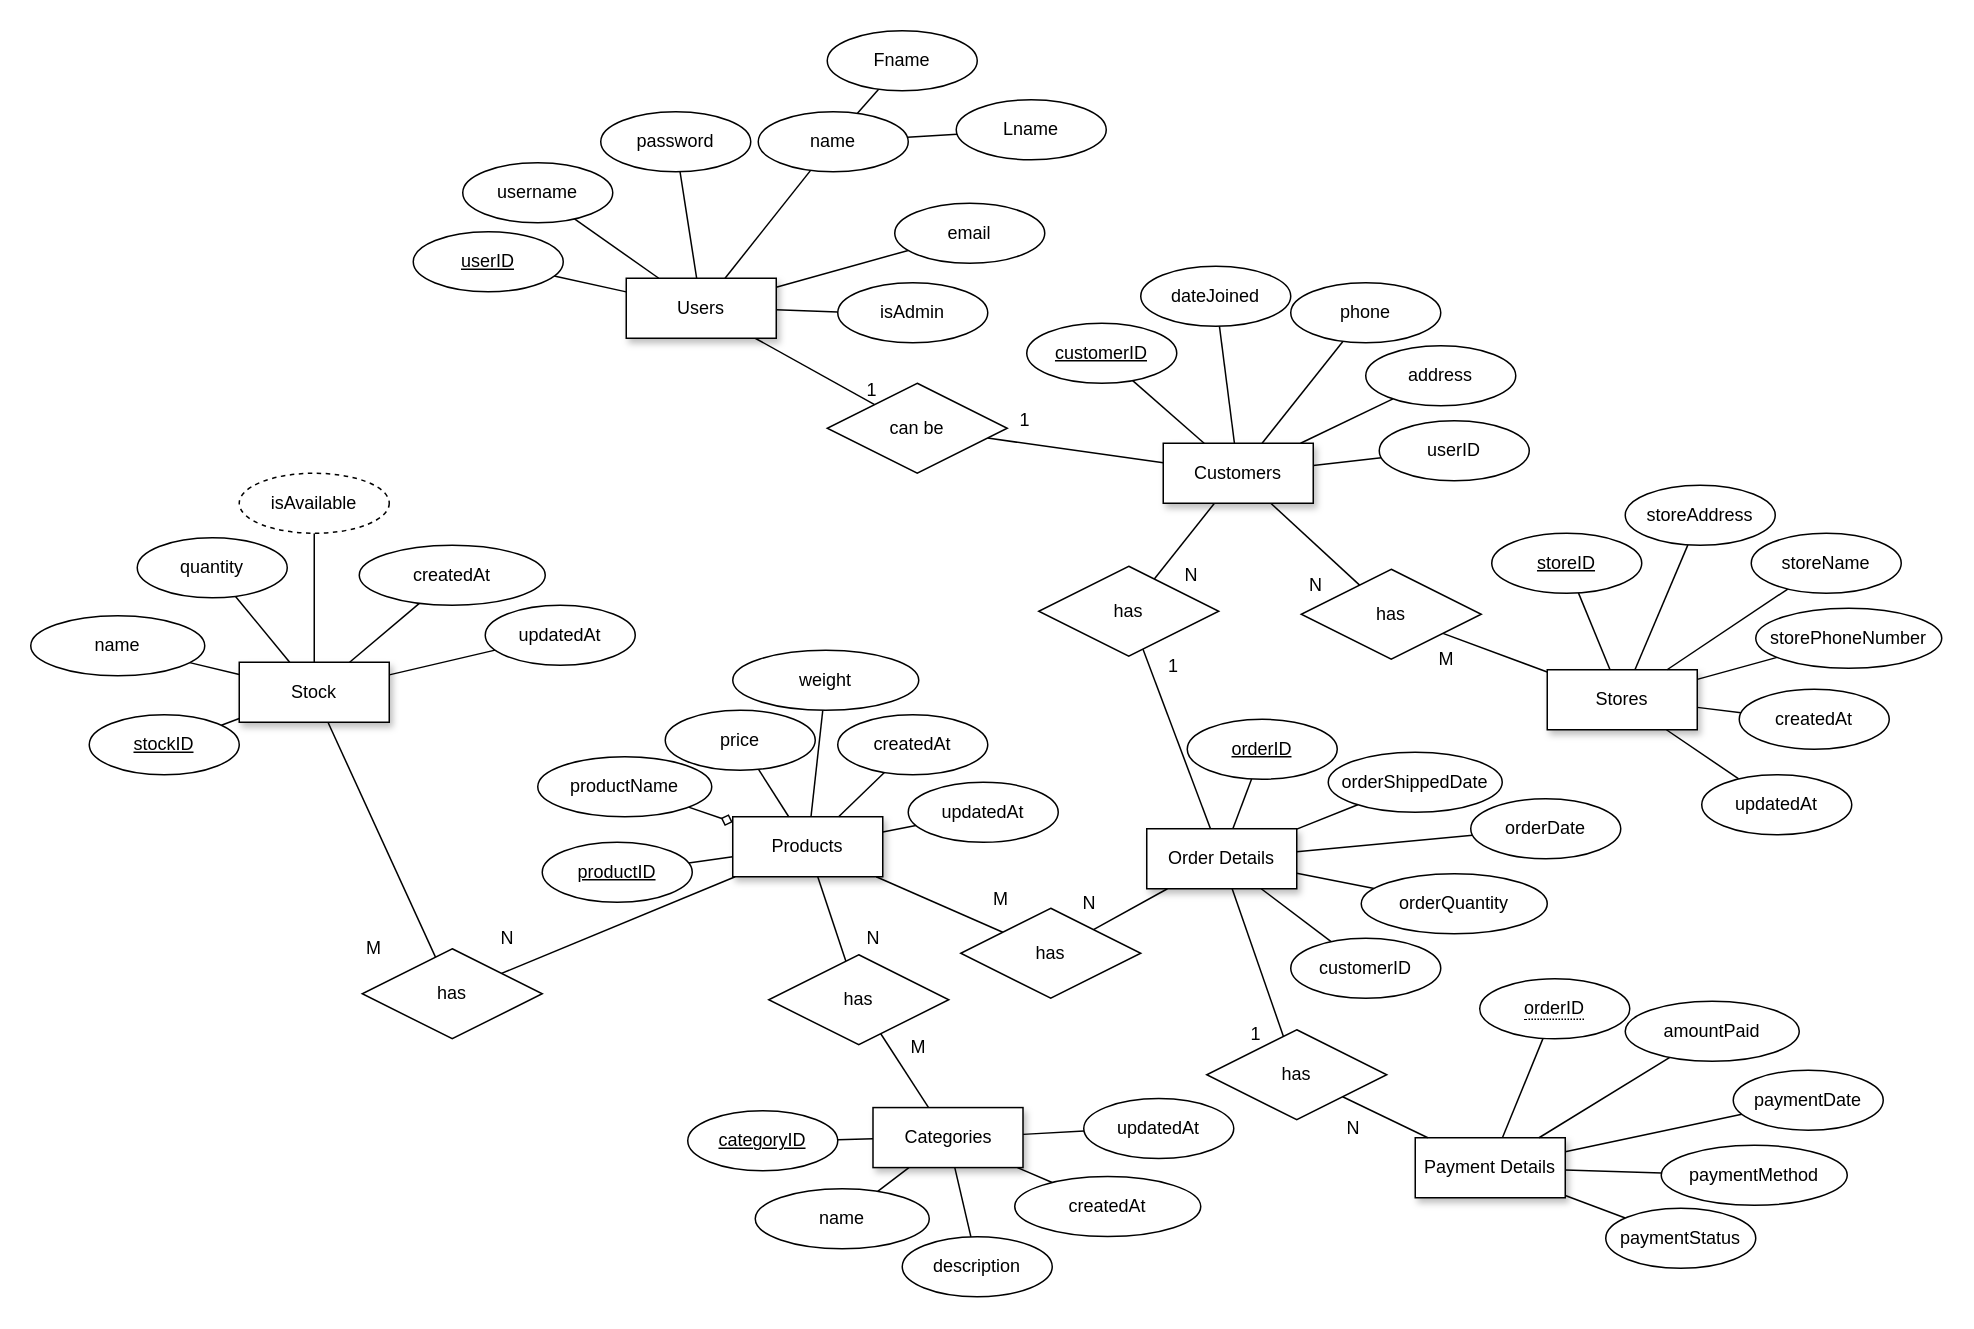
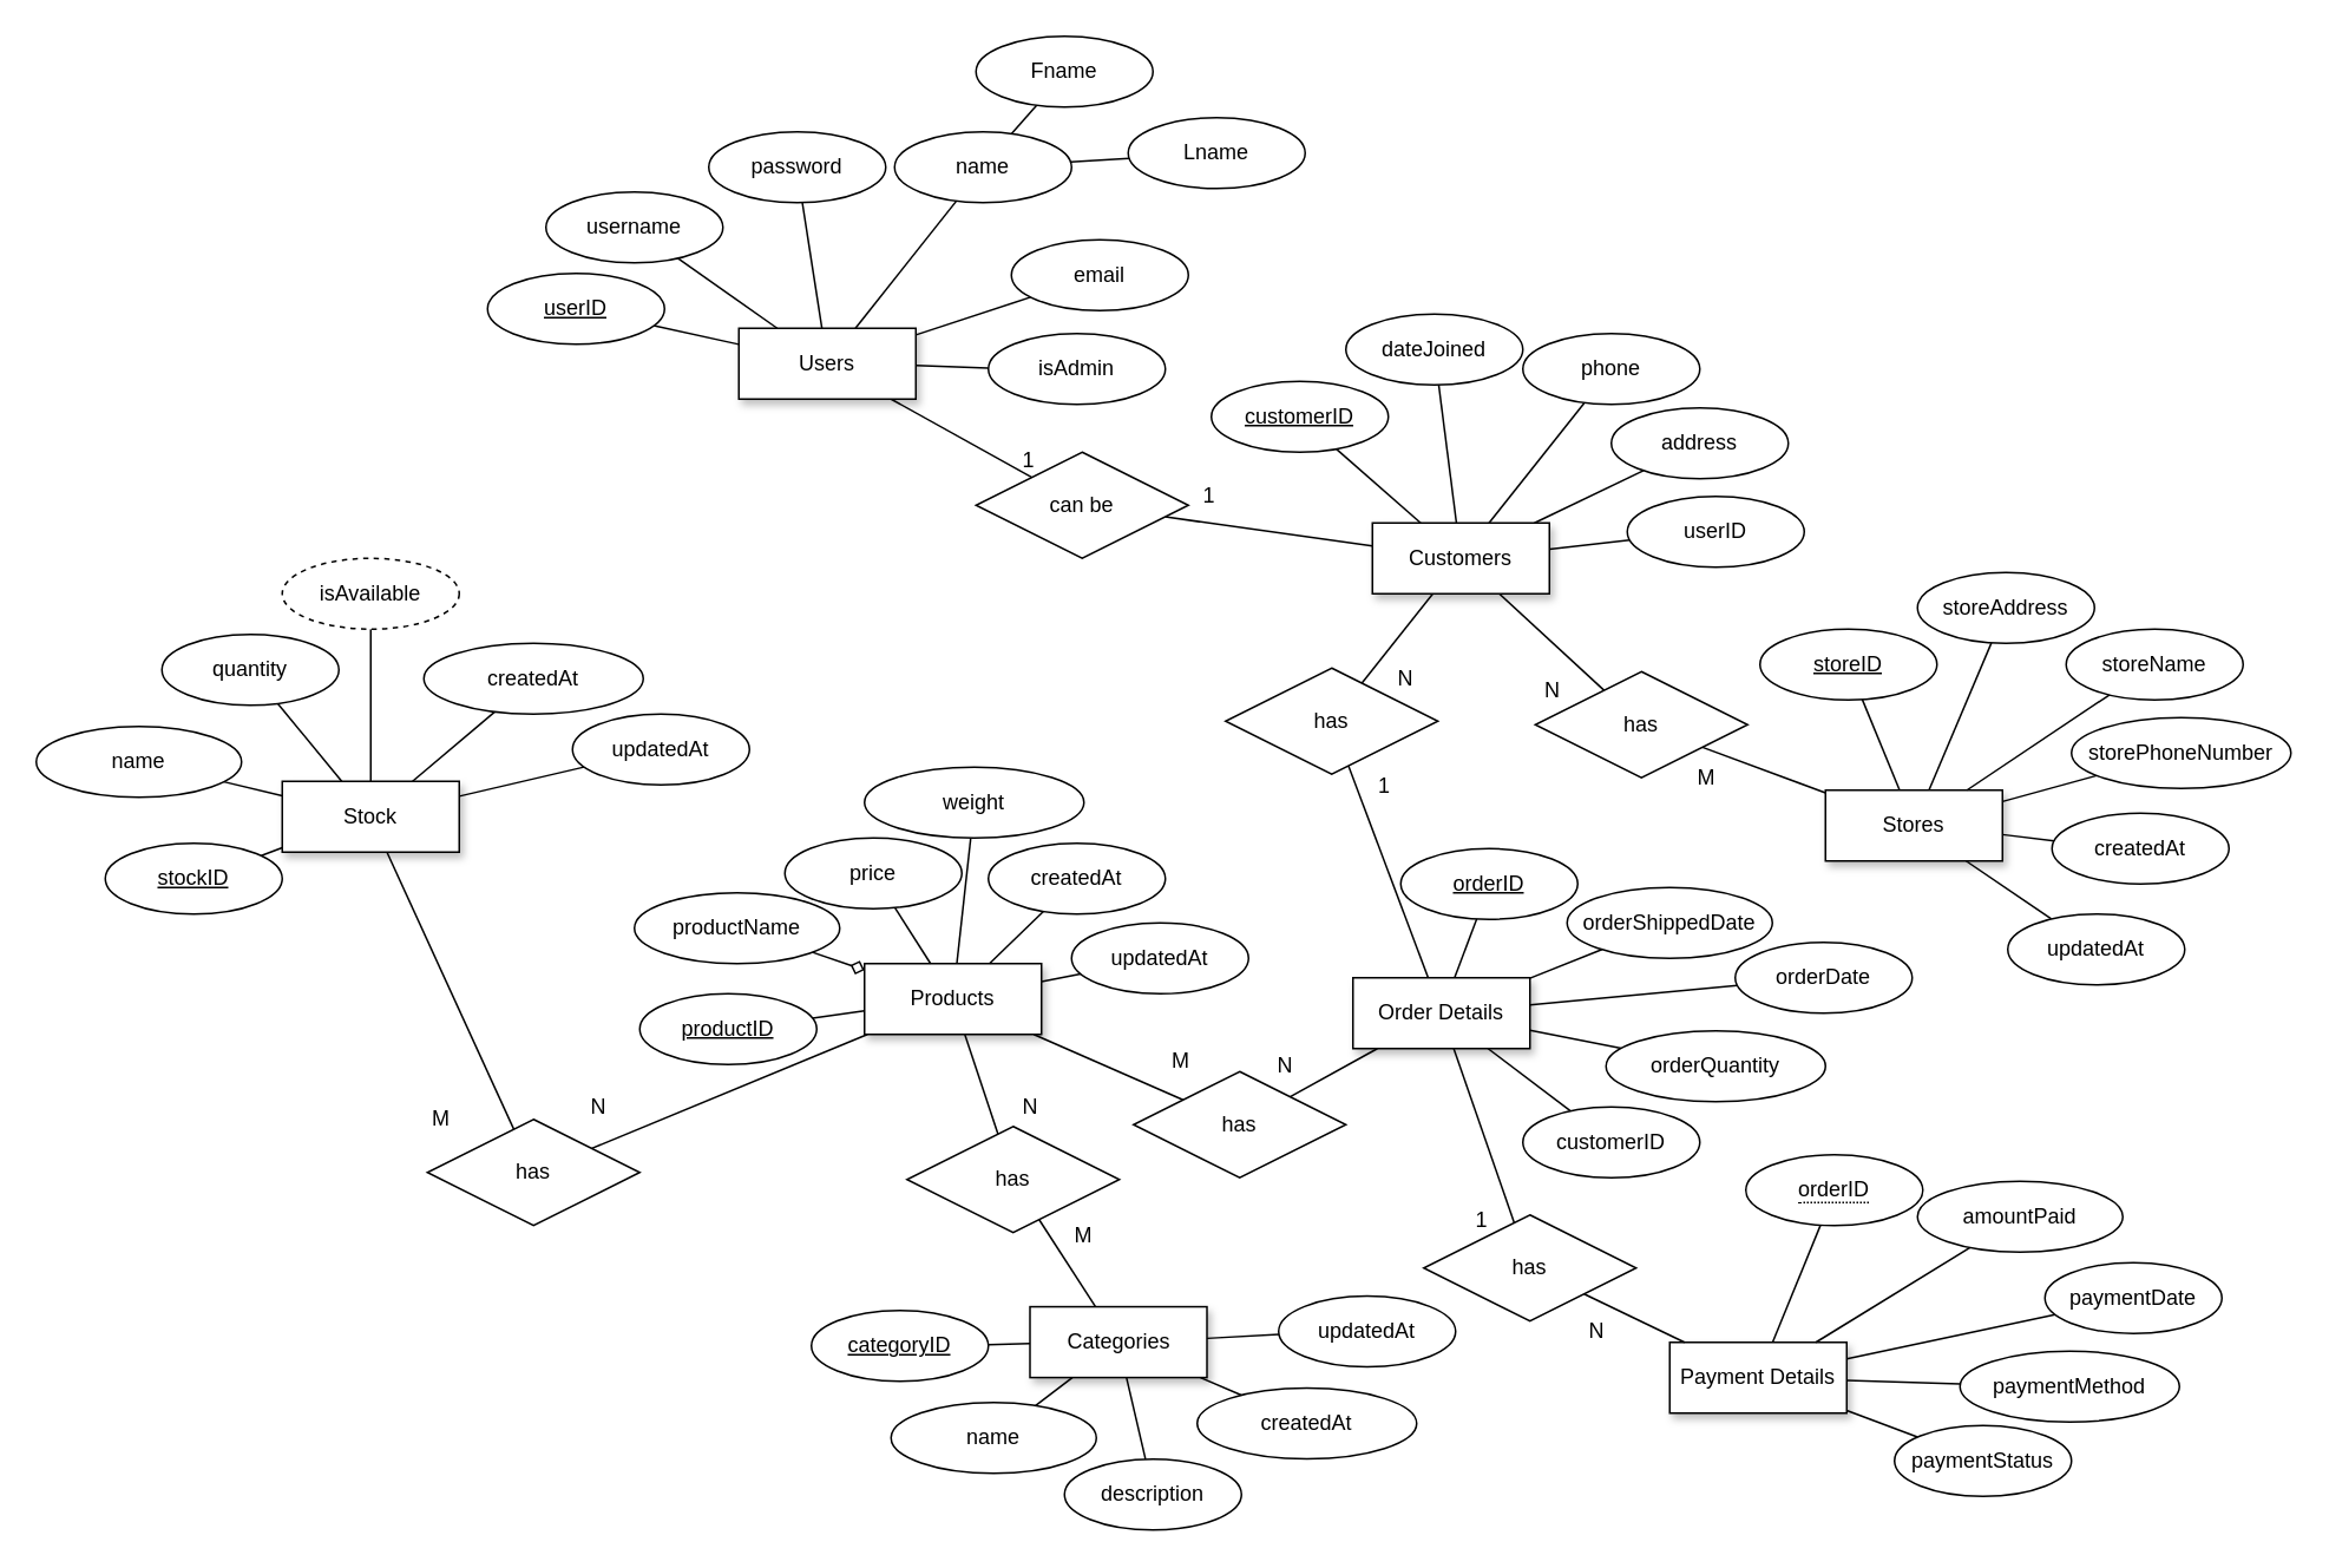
- <mxCell id="17" value="email" style="ellipse;whiteSpace=wrap;html=1;align=center;" parent="1" vertex="1"><mxGeometry x="596" y="135" width="100" height="40" as="geometry" /></mxCell>
+ <mxCell id="17" value="email" style="ellipse;whiteSpace=wrap;html=1;align=center;" parent="1" vertex="1"><mxGeometry x="571" y="135" width="100" height="40" as="geometry" /></mxCell>
